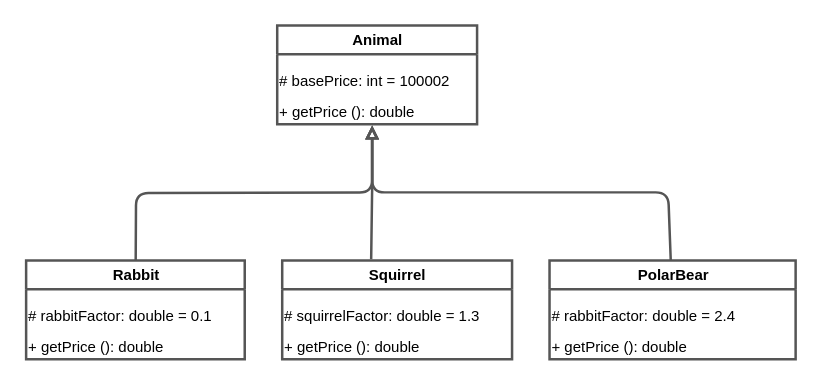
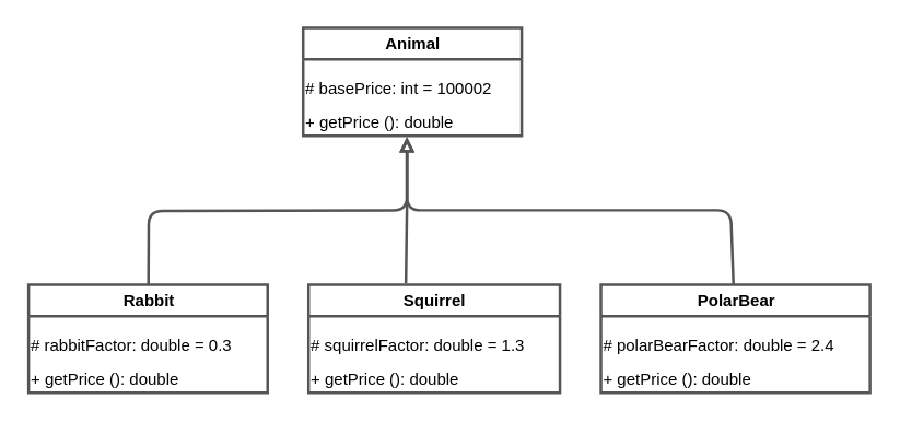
- <mxCell id="6" value="# rabbitFactor: double = 0.1" style="text;portConstraint=eastwest;overflow=hidden;rotatable=0;" parent="5" vertex="1"><mxGeometry y="30.826" width="169" height="19" as="geometry" /></mxCell>
+ <mxCell id="6" value="# rabbitFactor: double = 0.3" style="text;portConstraint=eastwest;overflow=hidden;rotatable=0;" parent="5" vertex="1"><mxGeometry y="30.826" width="169" height="19" as="geometry" /></mxCell>
- <mxCell id="3" value="# rabbitFactor: double = 2.4" style="text;portConstraint=eastwest;overflow=hidden;rotatable=0;" parent="2" vertex="1"><mxGeometry y="30.826" width="191" height="19" as="geometry" /></mxCell>
+ <mxCell id="3" value="# polarBearFactor: double = 2.4" style="text;portConstraint=eastwest;overflow=hidden;rotatable=0;" parent="2" vertex="1"><mxGeometry y="30.826" width="191" height="19" as="geometry" /></mxCell>
